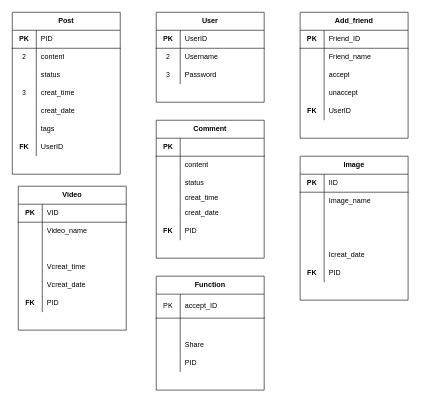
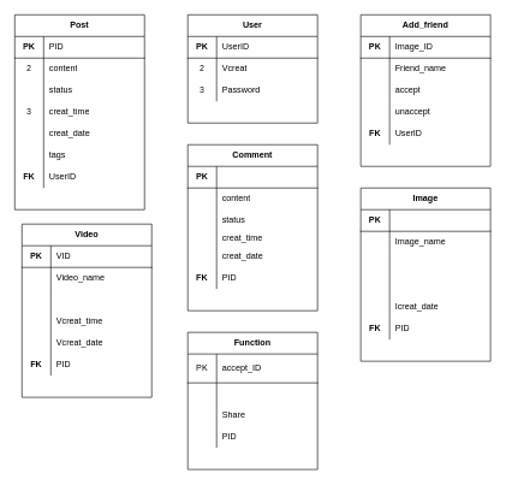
- <mxCell id="37" value="Friend_ID" style="shape=partialRectangle;html=1;whiteSpace=wrap;connectable=0;fillColor=none;top=0;left=0;bottom=0;right=0;align=left;spacingLeft=6;overflow=hidden;" parent="35" vertex="1"><mxGeometry x="40" width="140" height="30" as="geometry" /></mxCell>
+ <mxCell id="37" value="Image_ID" style="shape=partialRectangle;html=1;whiteSpace=wrap;connectable=0;fillColor=none;top=0;left=0;bottom=0;right=0;align=left;spacingLeft=6;overflow=hidden;" parent="35" vertex="1"><mxGeometry x="40" width="140" height="30" as="geometry" /></mxCell>
- <mxCell id="8" value="Username" style="shape=partialRectangle;html=1;whiteSpace=wrap;connectable=0;fillColor=none;top=0;left=0;bottom=0;right=0;align=left;spacingLeft=6;overflow=hidden;" parent="6" vertex="1"><mxGeometry x="40" width="140" height="30" as="geometry" /></mxCell>
+ <mxCell id="8" value="Vcreat" style="shape=partialRectangle;html=1;whiteSpace=wrap;connectable=0;fillColor=none;top=0;left=0;bottom=0;right=0;align=left;spacingLeft=6;overflow=hidden;" parent="6" vertex="1"><mxGeometry x="40" width="140" height="30" as="geometry" /></mxCell>
- <mxCell id="89" value="IID" style="shape=partialRectangle;html=1;whiteSpace=wrap;connectable=0;fillColor=none;top=0;left=0;bottom=0;right=0;align=left;spacingLeft=6;overflow=hidden;" parent="87" vertex="1"><mxGeometry x="40" width="140" height="30" as="geometry" /></mxCell>
